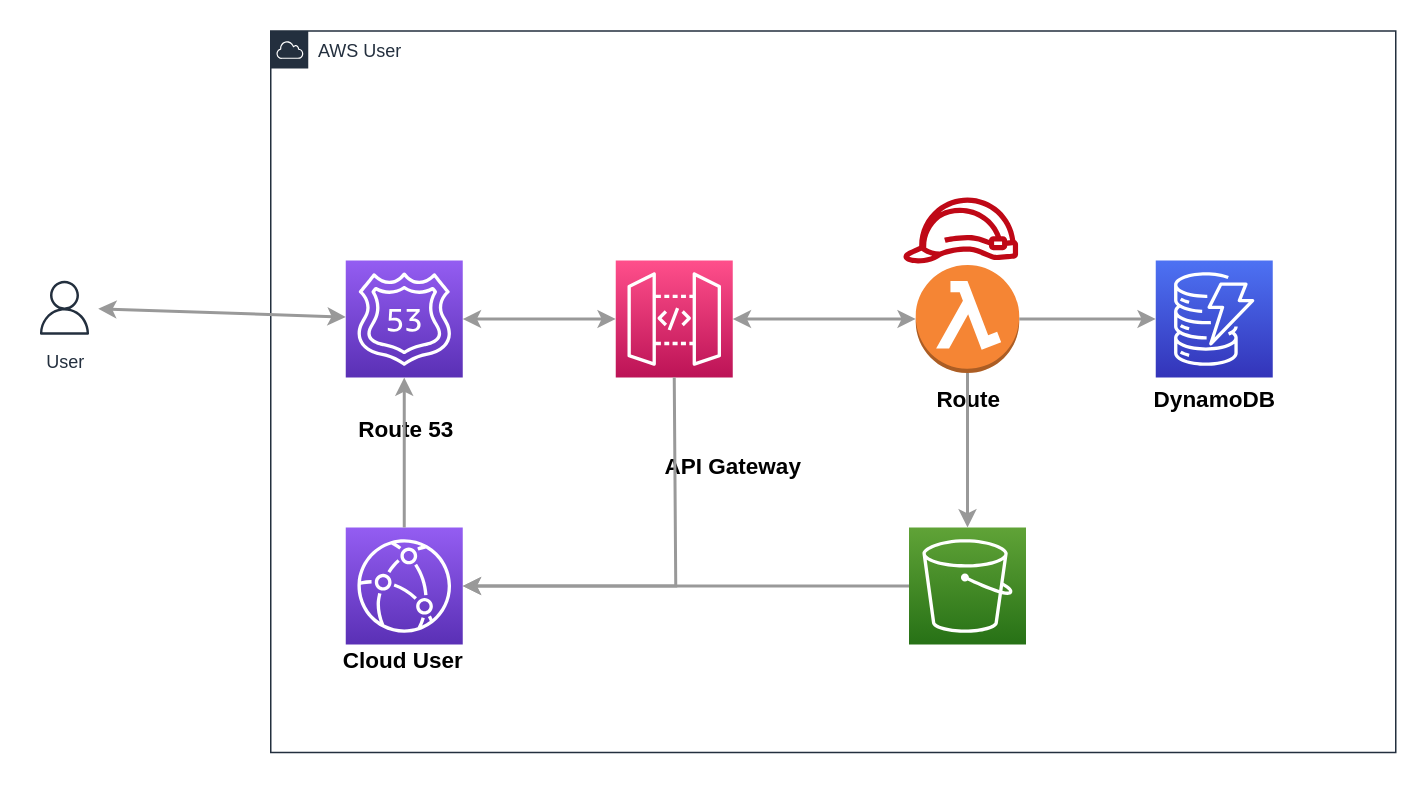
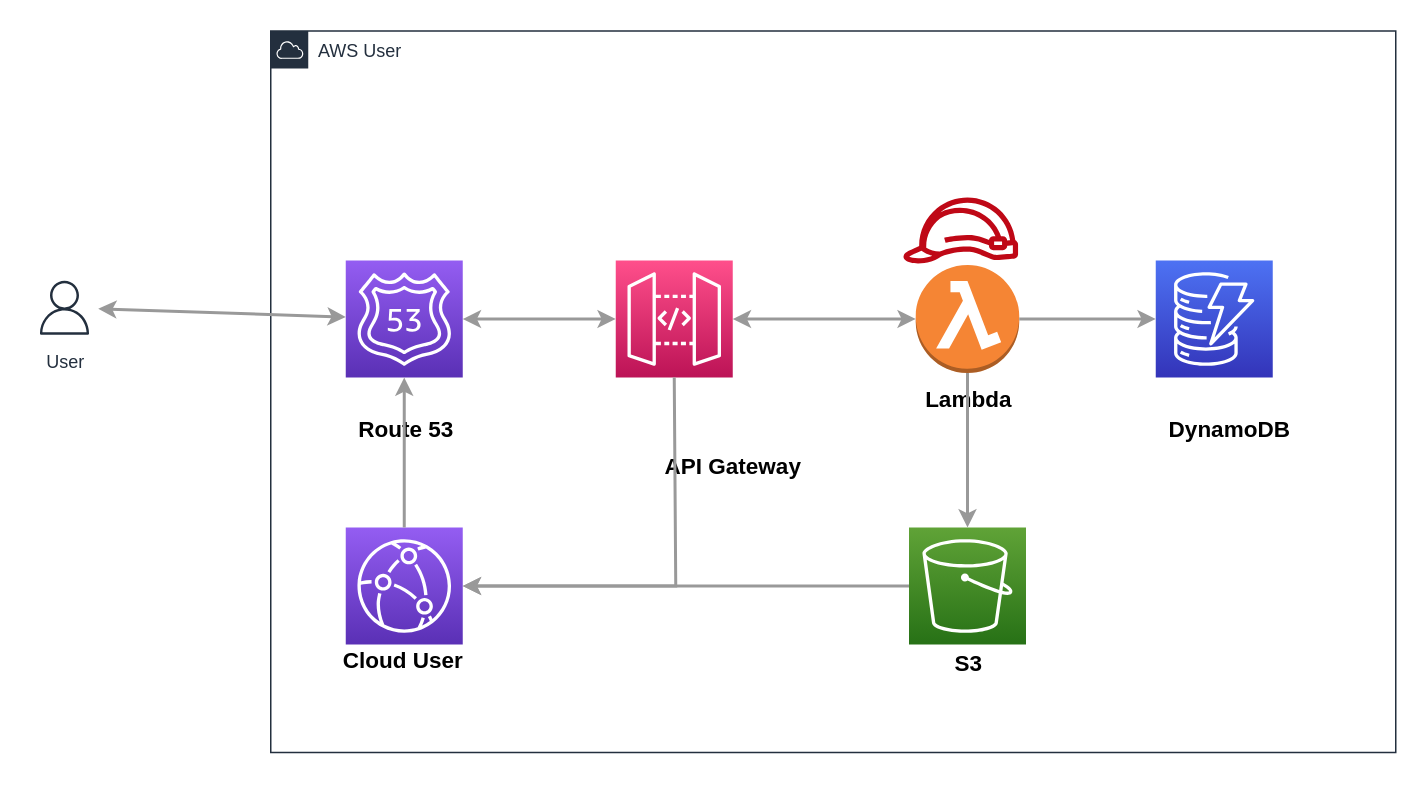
- <mxCell id="4" value="&lt;font style=&quot;font-size: 15px;&quot;&gt;&lt;b&gt;Route&lt;/b&gt;&lt;/font&gt;" style="text;html=1;resizable=0;autosize=1;align=center;verticalAlign=middle;points=[];fillColor=none;strokeColor=none;rounded=0;" vertex="1" parent="2"><mxGeometry x="430" y="235" width="70" height="20" as="geometry" /></mxCell>
+ <mxCell id="4" value="&lt;font style=&quot;font-size: 15px;&quot;&gt;&lt;b&gt;Lambda&lt;/b&gt;&lt;/font&gt;" style="text;html=1;resizable=0;autosize=1;align=center;verticalAlign=middle;points=[];fillColor=none;strokeColor=none;rounded=0;" vertex="1" parent="2"><mxGeometry x="430" y="235" width="70" height="20" as="geometry" /></mxCell>
- <mxCell id="22" value="&lt;font style=&quot;font-size: 15px;&quot;&gt;&lt;b&gt;DynamoDB&lt;/b&gt;&lt;/font&gt;" style="text;html=1;resizable=0;autosize=1;align=center;verticalAlign=middle;points=[];fillColor=none;strokeColor=none;rounded=0;" vertex="1" parent="2"><mxGeometry x="579" y="235" width="100" height="20" as="geometry" /></mxCell>
+ <mxCell id="22" value="&lt;font style=&quot;font-size: 15px;&quot;&gt;&lt;b&gt;DynamoDB&lt;/b&gt;&lt;/font&gt;" style="text;html=1;resizable=0;autosize=1;align=center;verticalAlign=middle;points=[];fillColor=none;strokeColor=none;rounded=0;" vertex="1" parent="2"><mxGeometry x="589" y="255" width="100" height="20" as="geometry" /></mxCell>
+ <mxCell id="21" value="&lt;font style=&quot;font-size: 15px;&quot;&gt;&lt;b&gt;S3&lt;/b&gt;&lt;/font&gt;" style="text;html=1;resizable=0;autosize=1;align=center;verticalAlign=middle;points=[];fillColor=none;strokeColor=none;rounded=0;" vertex="1" parent="2"><mxGeometry x="450" y="411" width="30" height="20" as="geometry" /></mxCell>
